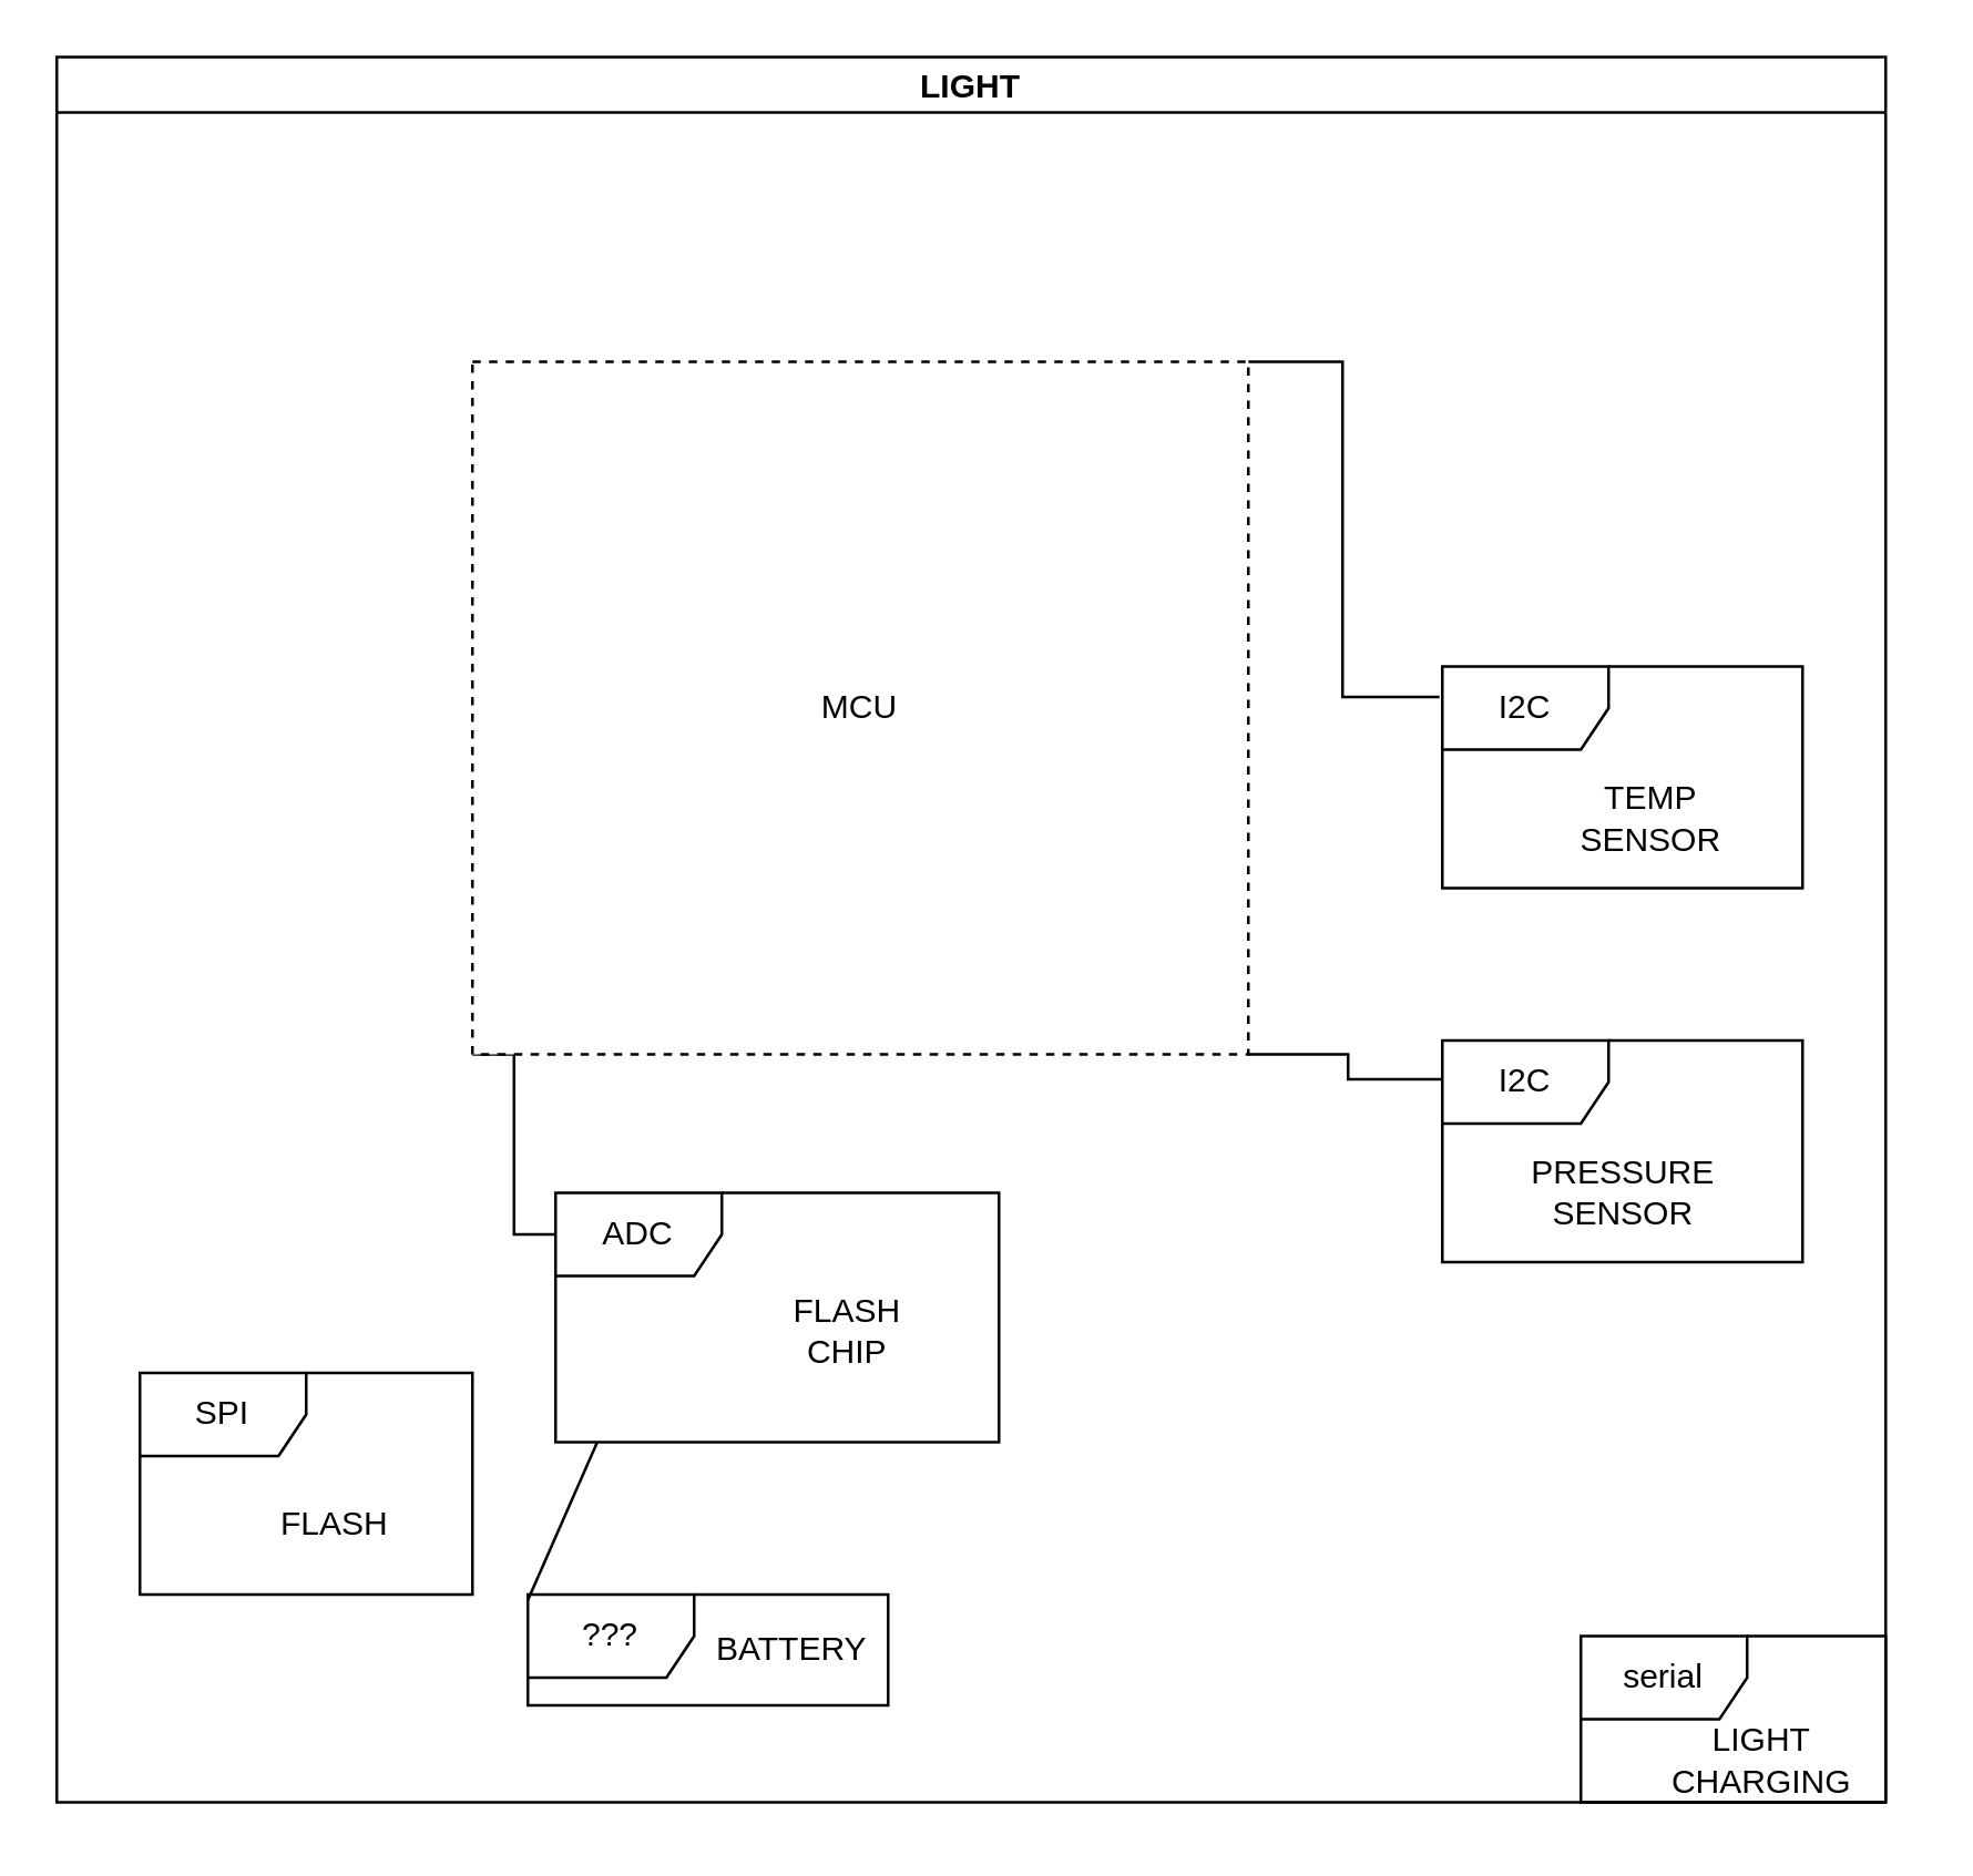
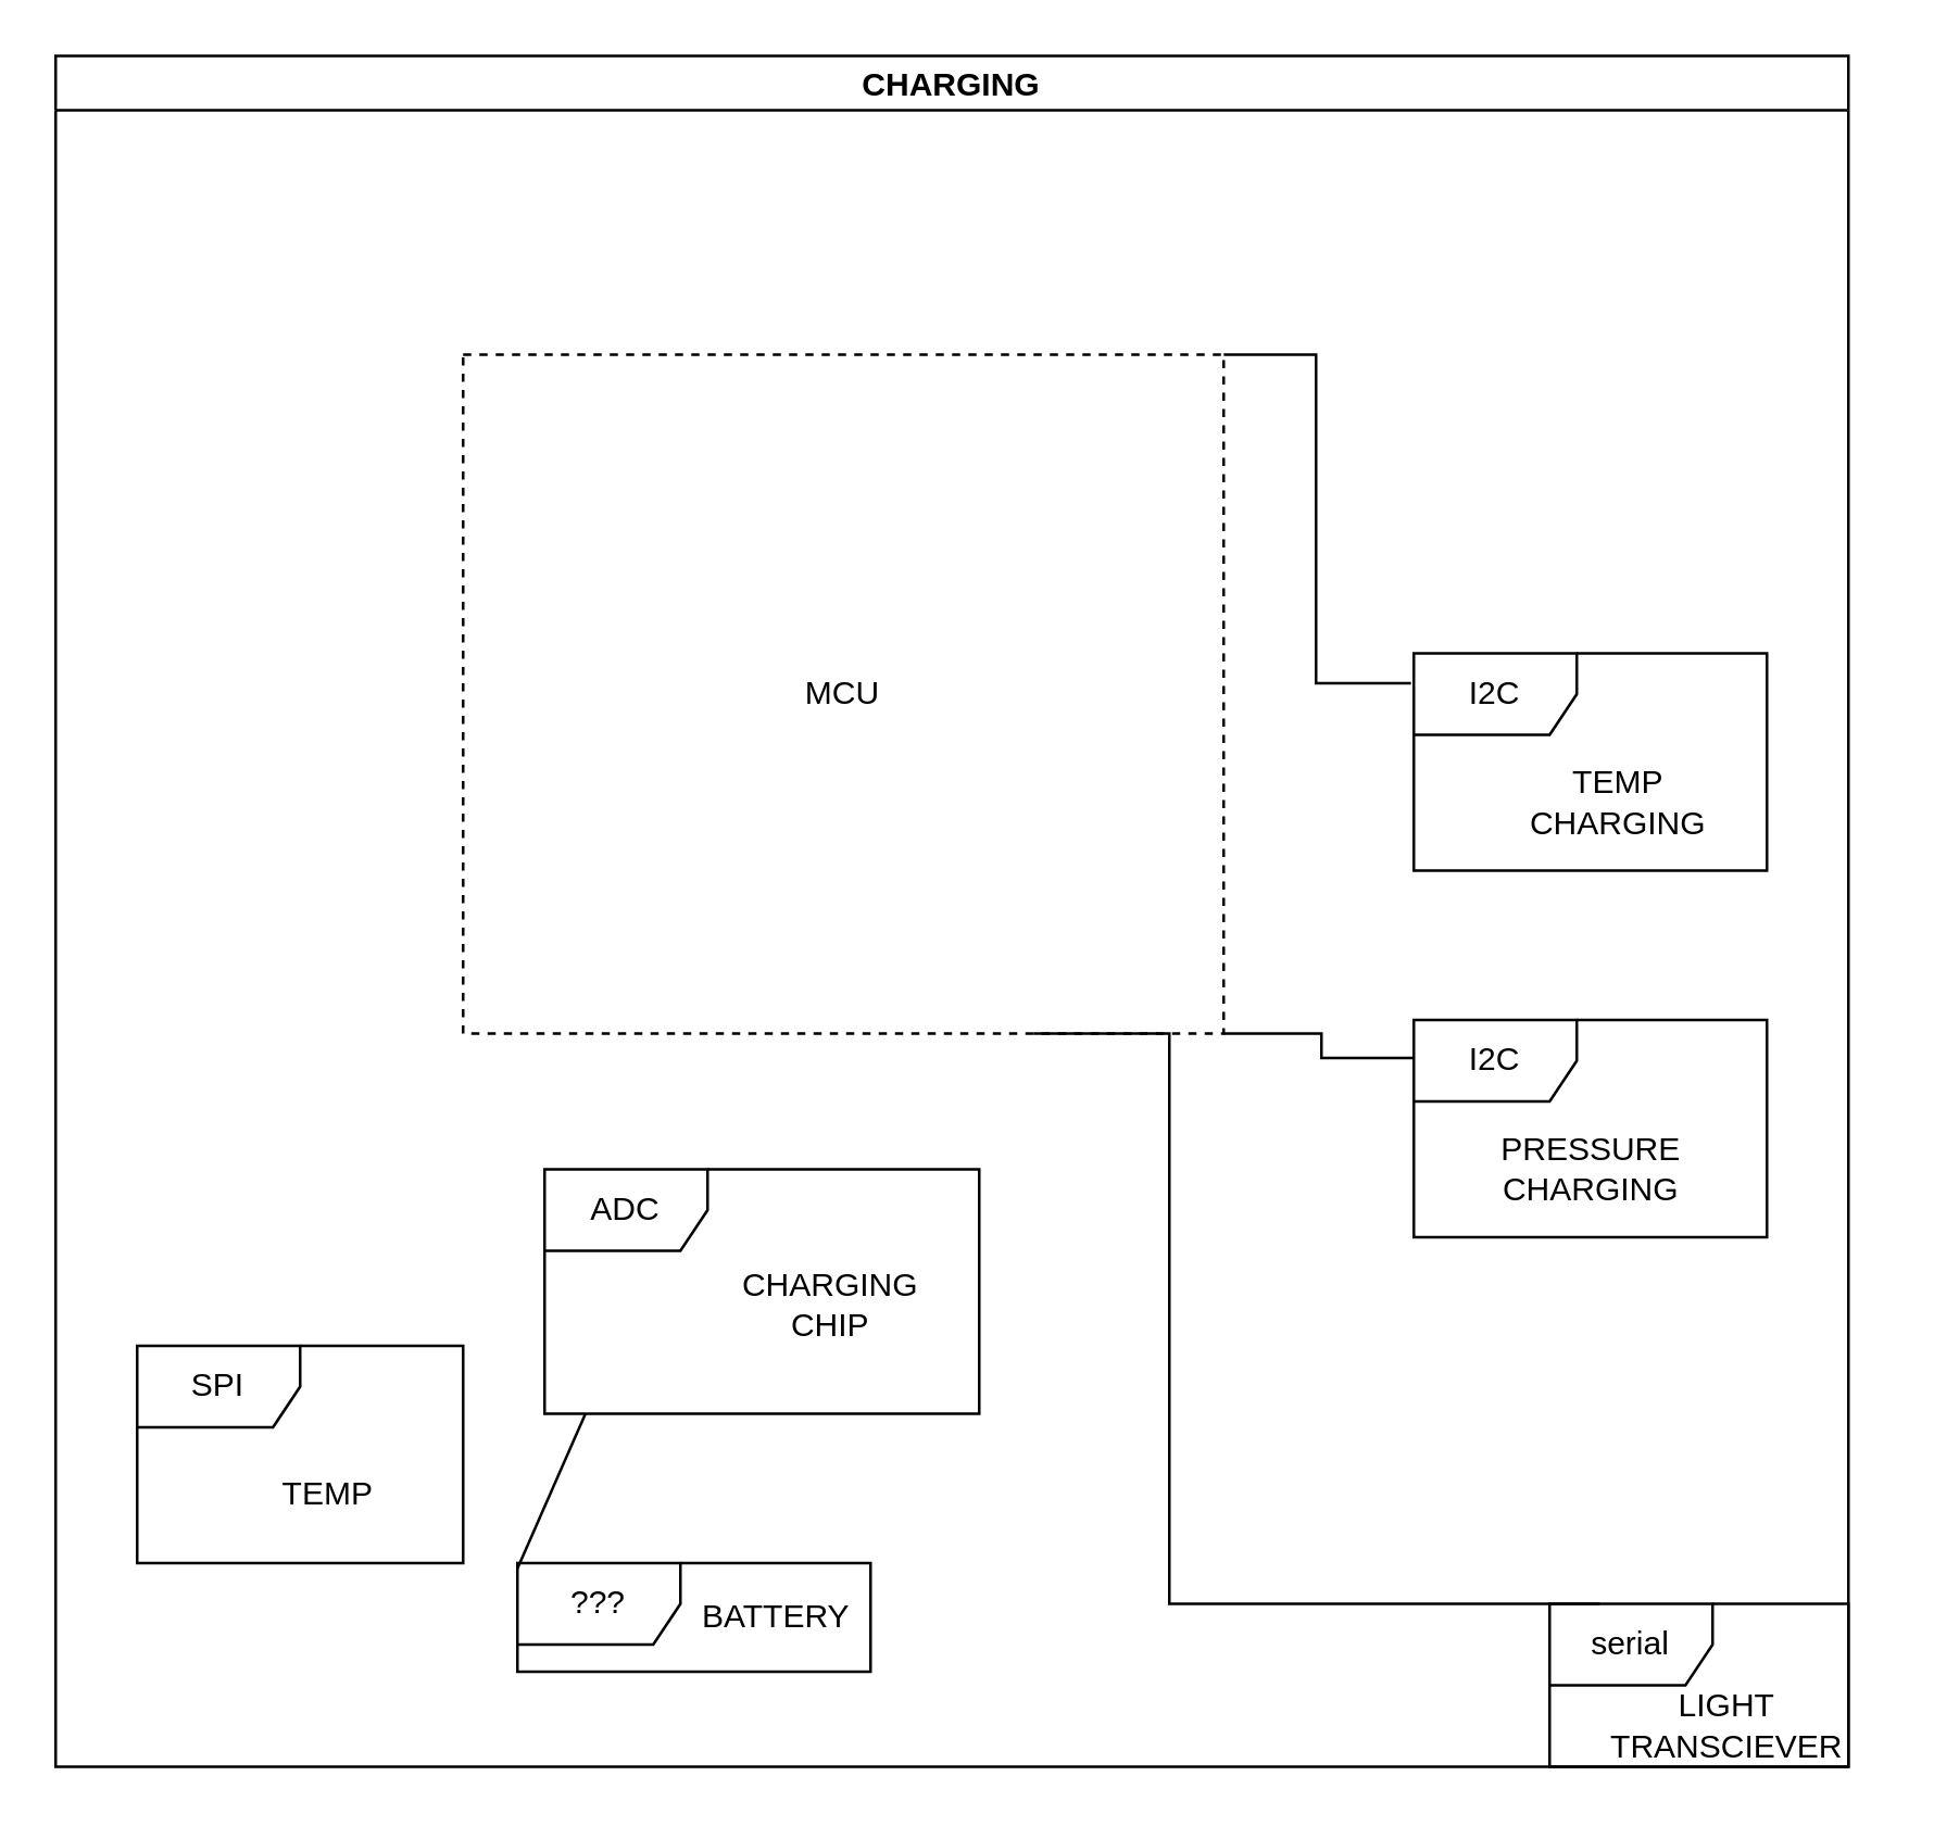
- <mxCell id="2" value="LIGHT" style="swimlane;startSize=20;horizontal=1;containerType=tree;newEdgeStyle={&quot;edgeStyle&quot;:&quot;elbowEdgeStyle&quot;,&quot;startArrow&quot;:&quot;none&quot;,&quot;endArrow&quot;:&quot;none&quot;};" vertex="1" parent="1"><mxGeometry x="20" y="20" width="660" height="630" as="geometry" /></mxCell>
+ <mxCell id="2" value="CHARGING" style="swimlane;startSize=20;horizontal=1;containerType=tree;newEdgeStyle={&quot;edgeStyle&quot;:&quot;elbowEdgeStyle&quot;,&quot;startArrow&quot;:&quot;none&quot;,&quot;endArrow&quot;:&quot;none&quot;};" vertex="1" parent="1"><mxGeometry x="20" y="20" width="660" height="630" as="geometry" /></mxCell>
- <mxCell id="8" value="TEMP&lt;br&gt;SENSOR" style="text;html=1;align=center;verticalAlign=middle;resizable=0;points=[];autosize=1;strokeColor=none;fillColor=none;" vertex="1" parent="2"><mxGeometry x="540" y="255" width="70" height="40" as="geometry" /></mxCell>
+ <mxCell id="8" value="TEMP&lt;br&gt;CHARGING" style="text;html=1;align=center;verticalAlign=middle;resizable=0;points=[];autosize=1;strokeColor=none;fillColor=none;" vertex="1" parent="2"><mxGeometry x="540" y="255" width="70" height="40" as="geometry" /></mxCell>
- <mxCell id="5" style="edgeStyle=elbowEdgeStyle;rounded=0;orthogonalLoop=1;jettySize=auto;html=1;startArrow=none;endArrow=none;exitX=0;exitY=1;exitDx=0;exitDy=0;entryX=0.006;entryY=0.167;entryDx=0;entryDy=0;entryPerimeter=0;" edge="1" parent="2" source="6" target="11"><mxGeometry relative="1" as="geometry" /></mxCell>
- <mxCell id="10" value="PRESSURE&lt;br&gt;SENSOR" style="text;html=1;align=center;verticalAlign=middle;resizable=0;points=[];autosize=1;strokeColor=none;fillColor=none;" vertex="1" parent="2"><mxGeometry x="520" y="390" width="90" height="40" as="geometry" /></mxCell>
+ <mxCell id="10" value="PRESSURE&lt;br&gt;CHARGING" style="text;html=1;align=center;verticalAlign=middle;resizable=0;points=[];autosize=1;strokeColor=none;fillColor=none;" vertex="1" parent="2"><mxGeometry x="520" y="390" width="90" height="40" as="geometry" /></mxCell>
- <mxCell id="12" value="FLASH&lt;br&gt;CHIP" style="text;html=1;align=center;verticalAlign=middle;resizable=0;points=[];autosize=1;strokeColor=none;fillColor=none;" vertex="1" parent="2"><mxGeometry x="240" y="440" width="90" height="40" as="geometry" /></mxCell>
+ <mxCell id="12" value="CHARGING&lt;br&gt;CHIP" style="text;html=1;align=center;verticalAlign=middle;resizable=0;points=[];autosize=1;strokeColor=none;fillColor=none;" vertex="1" parent="2"><mxGeometry x="240" y="440" width="90" height="40" as="geometry" /></mxCell>
+ <mxCell id="19" style="edgeStyle=elbowEdgeStyle;rounded=0;orthogonalLoop=1;jettySize=auto;html=1;startArrow=none;endArrow=none;entryX=0.169;entryY=0;entryDx=0;entryDy=0;entryPerimeter=0;exitX=0.75;exitY=1;exitDx=0;exitDy=0;" edge="1" parent="2" source="6" target="17"><mxGeometry relative="1" as="geometry"><mxPoint x="410" y="410" as="sourcePoint" /><Array as="points"><mxPoint x="410" y="470" /></Array></mxGeometry></mxCell>
- <mxCell id="20" value="FLASH" style="text;html=1;align=center;verticalAlign=middle;resizable=0;points=[];autosize=1;strokeColor=none;fillColor=none;" vertex="1" parent="1"><mxGeometry x="90" y="535" width="60" height="30" as="geometry" /></mxCell>
+ <mxCell id="20" value="TEMP" style="text;html=1;align=center;verticalAlign=middle;resizable=0;points=[];autosize=1;strokeColor=none;fillColor=none;" vertex="1" parent="1"><mxGeometry x="90" y="535" width="60" height="30" as="geometry" /></mxCell>
- <mxCell id="18" value="LIGHT&lt;br&gt;CHARGING" style="text;html=1;align=center;verticalAlign=middle;resizable=0;points=[];autosize=1;strokeColor=none;fillColor=none;" vertex="1" parent="2"><mxGeometry x="560" y="595" width="110" height="40" as="geometry" /></mxCell>
+ <mxCell id="18" value="LIGHT&lt;br&gt;TRANSCIEVER" style="text;html=1;align=center;verticalAlign=middle;resizable=0;points=[];autosize=1;strokeColor=none;fillColor=none;" vertex="1" parent="2"><mxGeometry x="560" y="595" width="110" height="40" as="geometry" /></mxCell>
